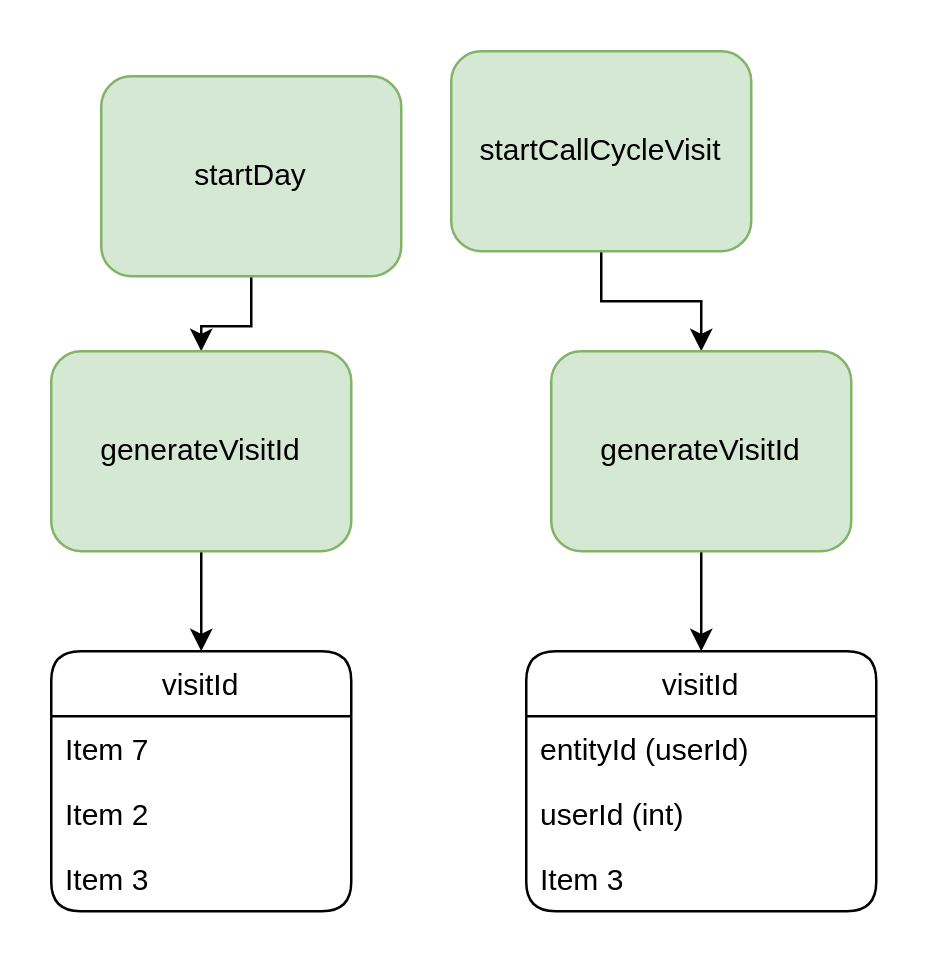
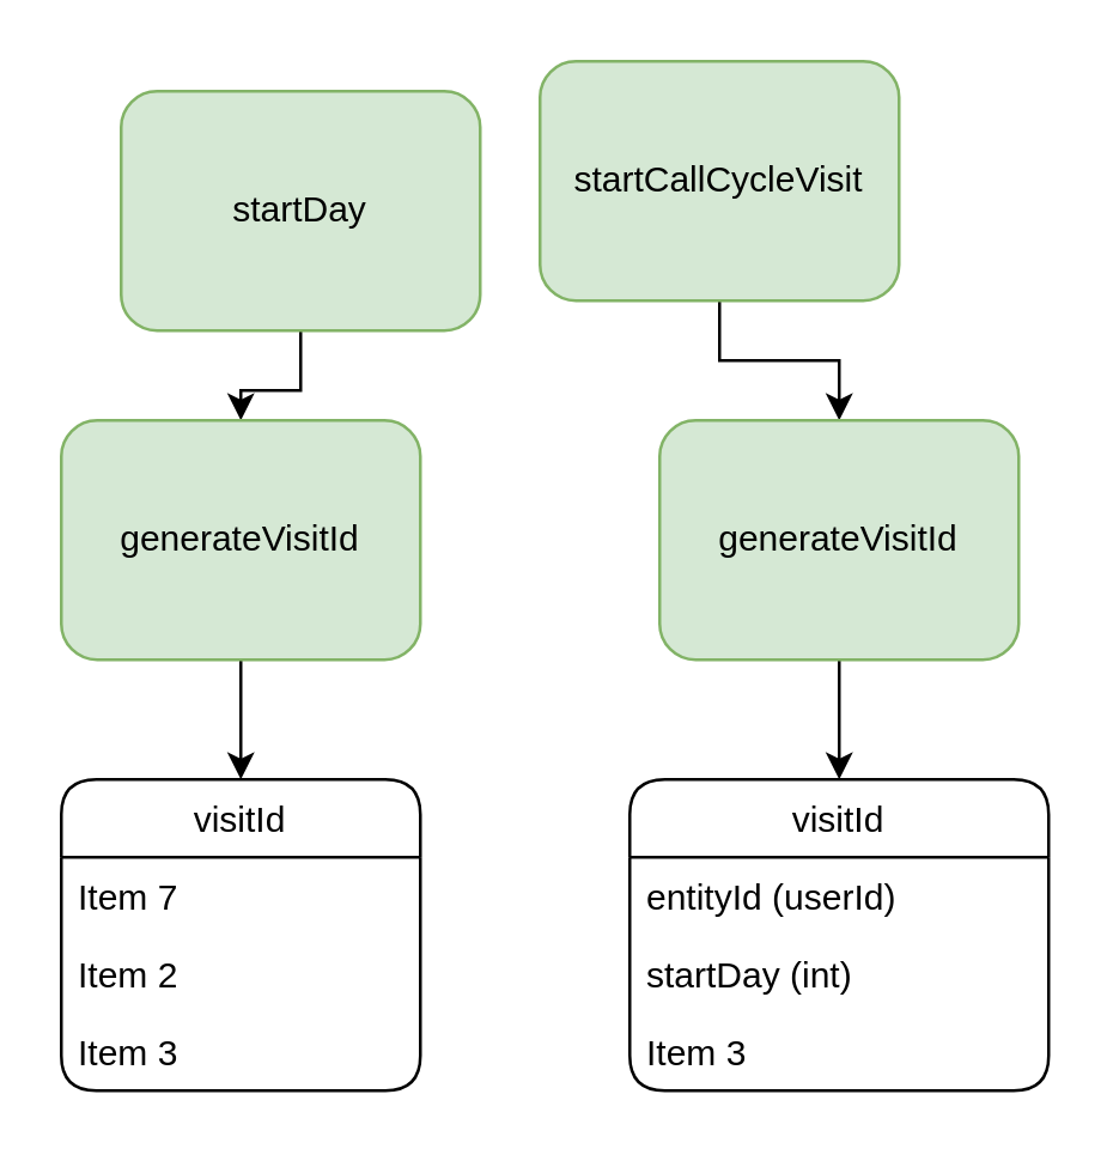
- <mxCell id="16" value="userId (int)" style="text;strokeColor=none;fillColor=none;align=left;verticalAlign=top;spacingLeft=4;spacingRight=4;overflow=hidden;rotatable=0;points=[[0,0.5],[1,0.5]];portConstraint=eastwest;" vertex="1" parent="14"><mxGeometry y="52" width="140" height="26" as="geometry" /></mxCell>
+ <mxCell id="16" value="startDay (int)" style="text;strokeColor=none;fillColor=none;align=left;verticalAlign=top;spacingLeft=4;spacingRight=4;overflow=hidden;rotatable=0;points=[[0,0.5],[1,0.5]];portConstraint=eastwest;" vertex="1" parent="14"><mxGeometry y="52" width="140" height="26" as="geometry" /></mxCell>
